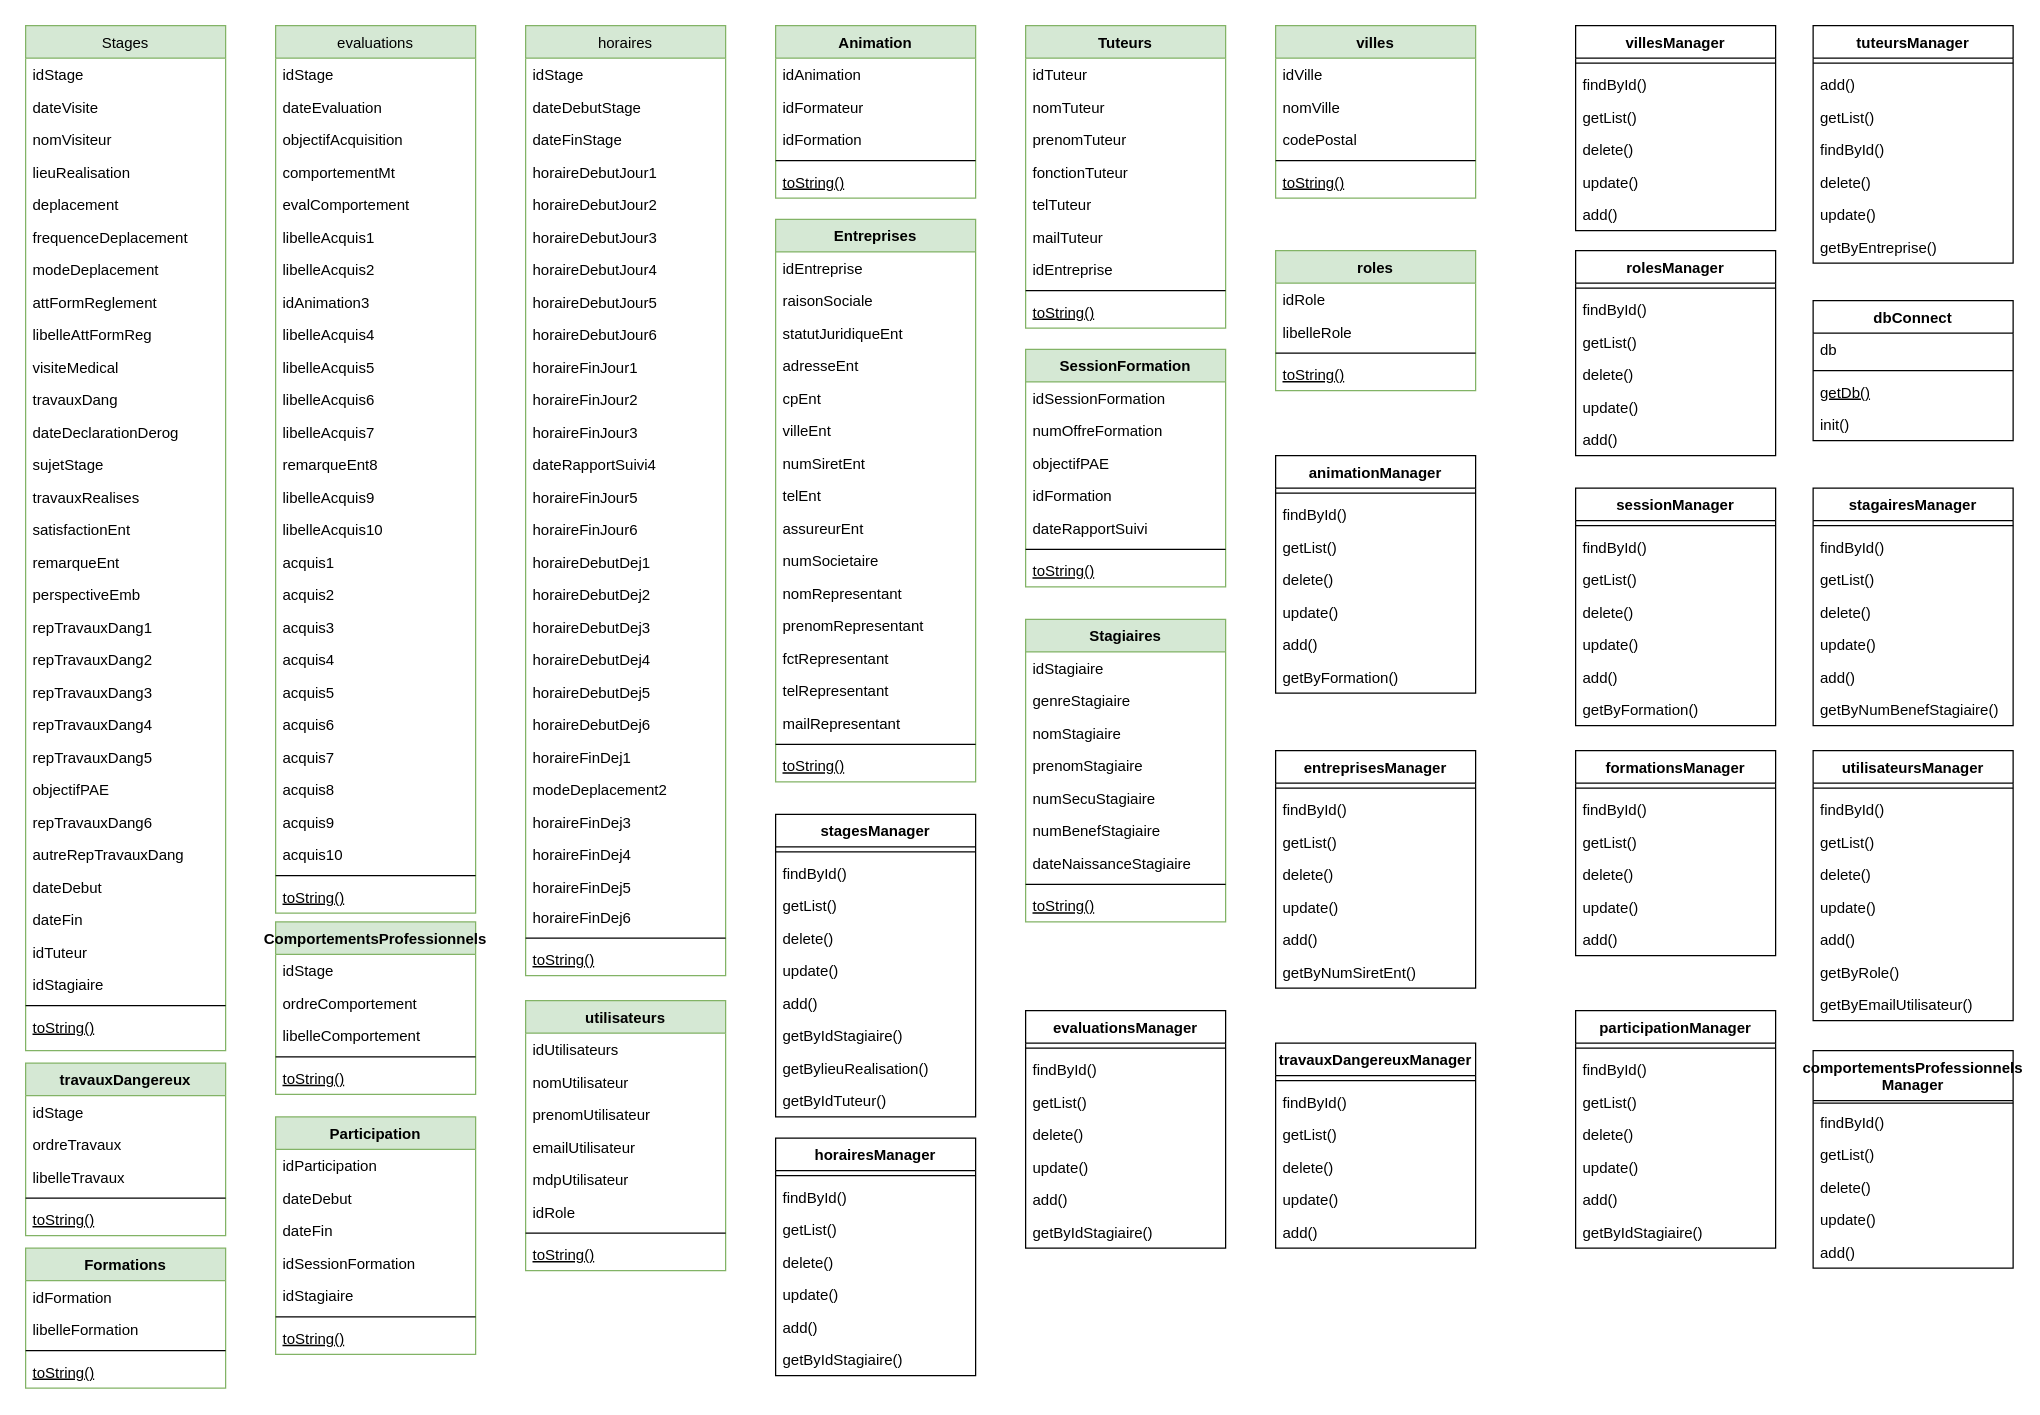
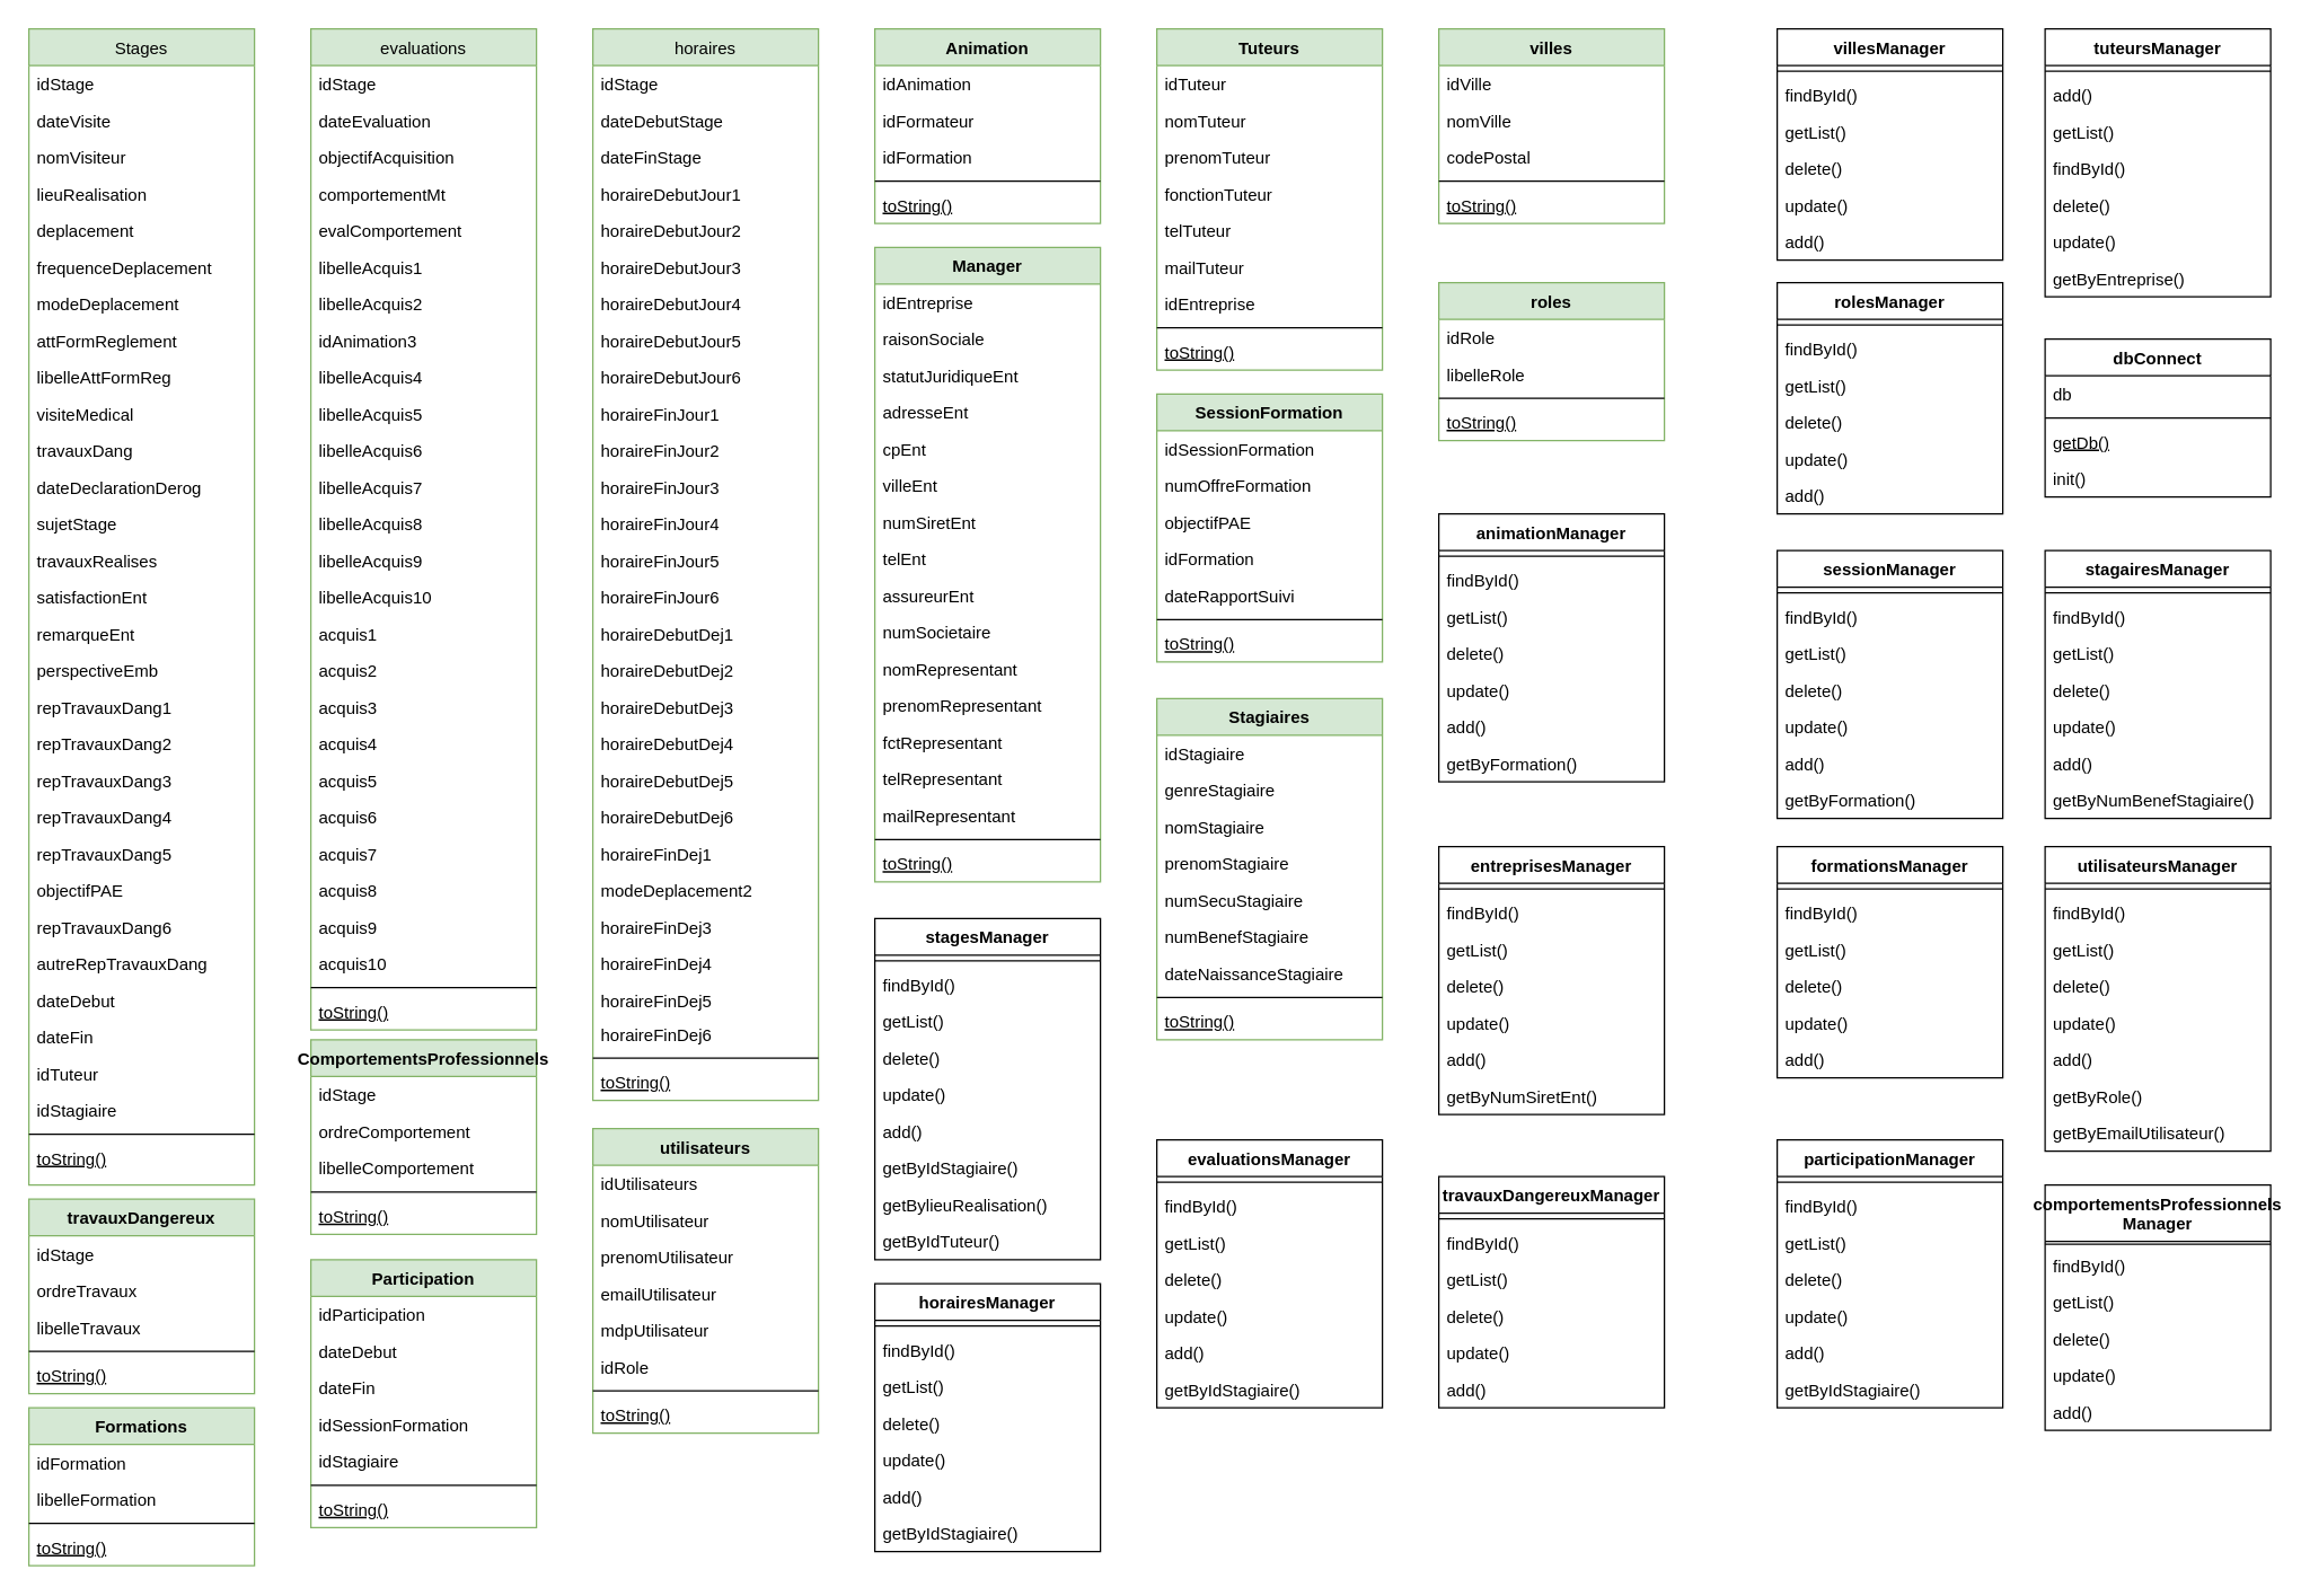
- <mxCell id="128" value="Entreprises" style="swimlane;fontStyle=1;align=center;verticalAlign=top;childLayout=stackLayout;horizontal=1;startSize=26;horizontalStack=0;resizeParent=1;resizeParentMax=0;resizeLast=0;collapsible=1;marginBottom=0;fillColor=#d5e8d4;strokeColor=#82b366;" vertex="1" parent="1"><mxGeometry x="620" y="175" width="160" height="450" as="geometry" /></mxCell>
+ <mxCell id="128" value="Manager" style="swimlane;fontStyle=1;align=center;verticalAlign=top;childLayout=stackLayout;horizontal=1;startSize=26;horizontalStack=0;resizeParent=1;resizeParentMax=0;resizeLast=0;collapsible=1;marginBottom=0;fillColor=#d5e8d4;strokeColor=#82b366;" vertex="1" parent="1"><mxGeometry x="620" y="175" width="160" height="450" as="geometry" /></mxCell>
- <mxCell id="67" value="remarqueEnt8&#10;" style="text;align=left;verticalAlign=top;spacingLeft=4;spacingRight=4;overflow=hidden;rotatable=0;points=[[0,0.5],[1,0.5]];portConstraint=eastwest;rounded=0;shadow=0;html=0;" vertex="1" parent="54"><mxGeometry y="338" width="160" height="26" as="geometry" /></mxCell>
+ <mxCell id="67" value="libelleAcquis8&#10;" style="text;align=left;verticalAlign=top;spacingLeft=4;spacingRight=4;overflow=hidden;rotatable=0;points=[[0,0.5],[1,0.5]];portConstraint=eastwest;rounded=0;shadow=0;html=0;" vertex="1" parent="54"><mxGeometry y="338" width="160" height="26" as="geometry" /></mxCell>
- <mxCell id="95" value="dateRapportSuivi4" style="text;align=left;verticalAlign=top;spacingLeft=4;spacingRight=4;overflow=hidden;rotatable=0;points=[[0,0.5],[1,0.5]];portConstraint=eastwest;rounded=0;shadow=0;html=0;" vertex="1" parent="82"><mxGeometry y="338" width="160" height="26" as="geometry" /></mxCell>
+ <mxCell id="95" value="horaireFinJour4" style="text;align=left;verticalAlign=top;spacingLeft=4;spacingRight=4;overflow=hidden;rotatable=0;points=[[0,0.5],[1,0.5]];portConstraint=eastwest;rounded=0;shadow=0;html=0;" vertex="1" parent="82"><mxGeometry y="338" width="160" height="26" as="geometry" /></mxCell>
